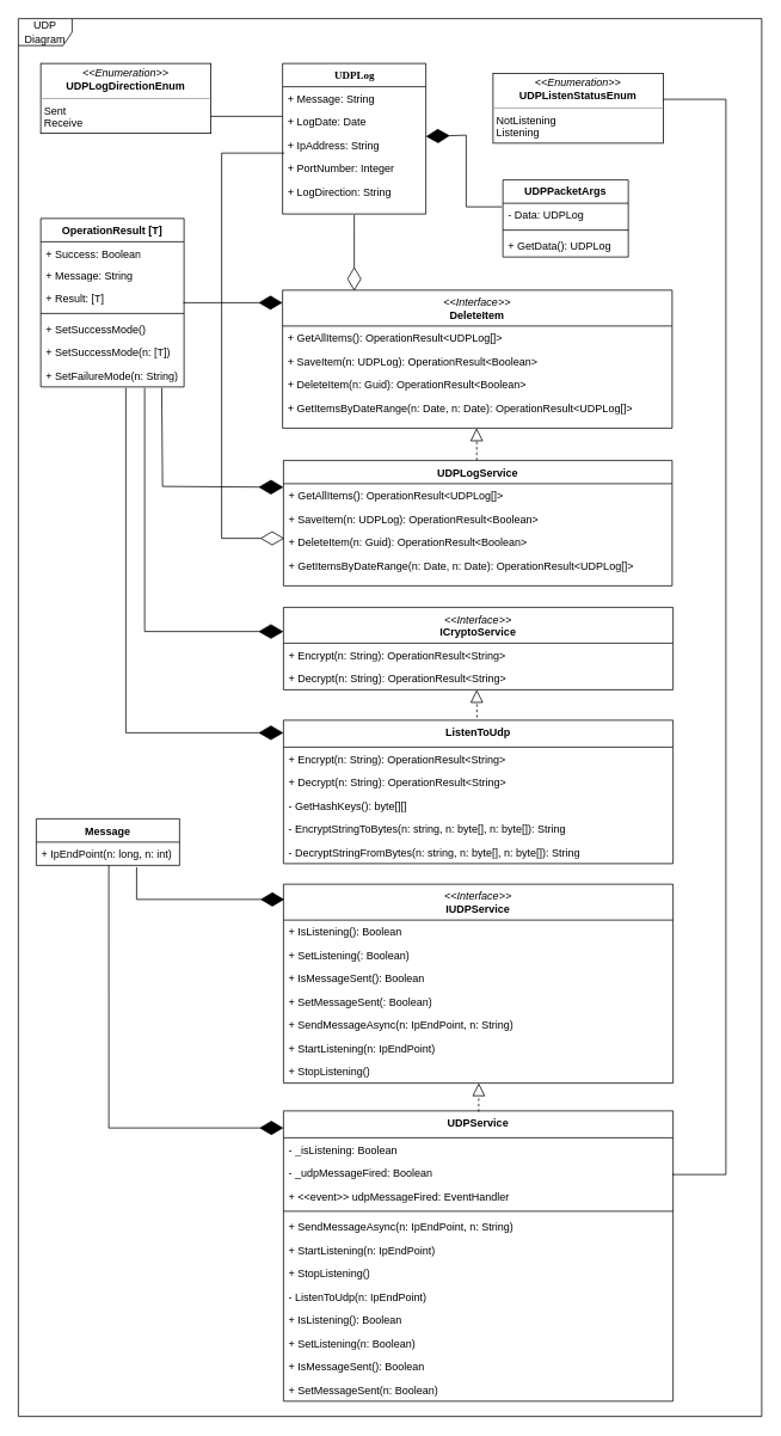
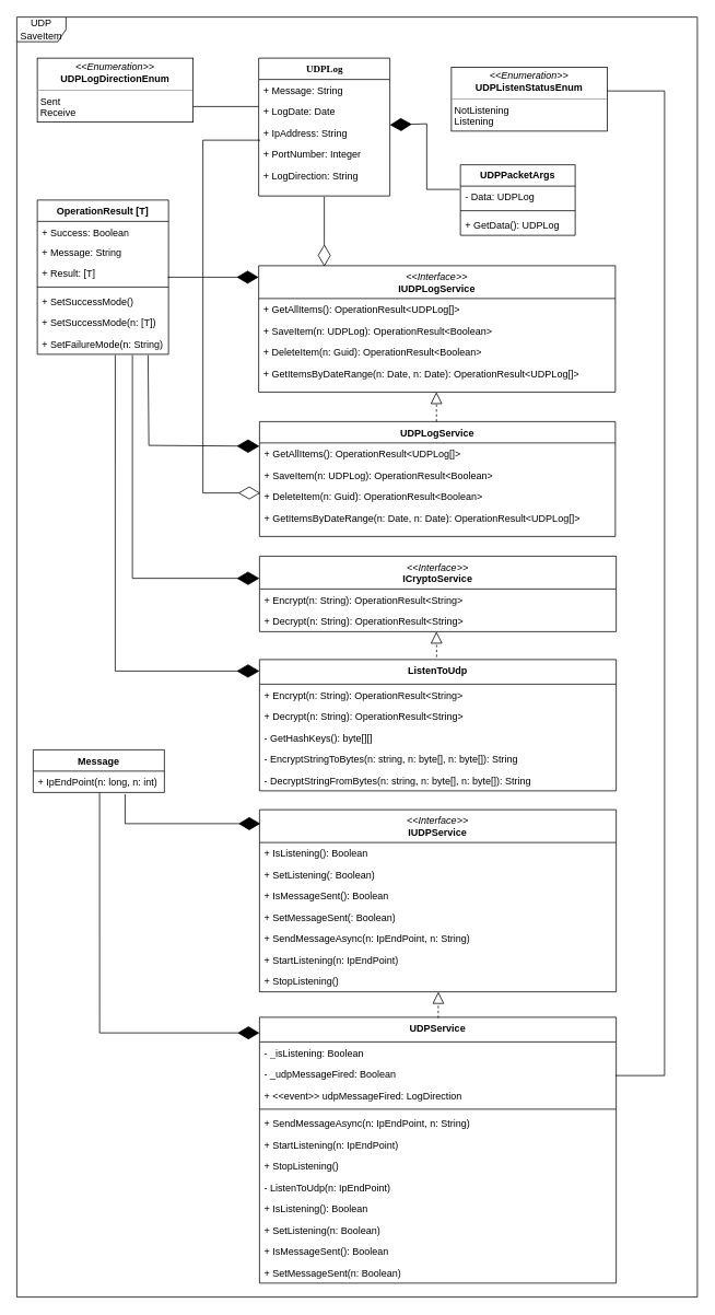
- <mxCell id="12" value="UDP Diagram" style="shape=umlFrame;whiteSpace=wrap;html=1;pointerEvents=0;" parent="1" vertex="1"><mxGeometry x="20" y="20" width="830" height="1560" as="geometry" /></mxCell>
+ <mxCell id="12" value="UDP SaveItem" style="shape=umlFrame;whiteSpace=wrap;html=1;pointerEvents=0;" parent="1" vertex="1"><mxGeometry x="20" y="20" width="830" height="1560" as="geometry" /></mxCell>
- <mxCell id="13" value="&lt;span style=&quot;font-weight: normal;&quot;&gt;&lt;i&gt;&amp;lt;&amp;lt;Interface&amp;gt;&amp;gt;&lt;/i&gt;&lt;/span&gt;&lt;br&gt;DeleteItem" style="swimlane;fontStyle=1;align=center;verticalAlign=top;childLayout=stackLayout;horizontal=1;startSize=40;horizontalStack=0;resizeParent=1;resizeParentMax=0;resizeLast=0;collapsible=1;marginBottom=0;whiteSpace=wrap;html=1;" parent="1" vertex="1"><mxGeometry x="315" y="323" width="435" height="154" as="geometry" /></mxCell>
+ <mxCell id="13" value="&lt;span style=&quot;font-weight: normal;&quot;&gt;&lt;i&gt;&amp;lt;&amp;lt;Interface&amp;gt;&amp;gt;&lt;/i&gt;&lt;/span&gt;&lt;br&gt;IUDPLogService" style="swimlane;fontStyle=1;align=center;verticalAlign=top;childLayout=stackLayout;horizontal=1;startSize=40;horizontalStack=0;resizeParent=1;resizeParentMax=0;resizeLast=0;collapsible=1;marginBottom=0;whiteSpace=wrap;html=1;" parent="1" vertex="1"><mxGeometry x="315" y="323" width="435" height="154" as="geometry" /></mxCell>
- <mxCell id="57" value="+ &amp;lt;&amp;lt;event&amp;gt;&amp;gt;&amp;nbsp;udpMessageFired:&amp;nbsp;EventHandler" style="text;strokeColor=none;fillColor=none;align=left;verticalAlign=top;spacingLeft=4;spacingRight=4;overflow=hidden;rotatable=0;points=[[0,0.5],[1,0.5]];portConstraint=eastwest;whiteSpace=wrap;html=1;" parent="53" vertex="1"><mxGeometry y="82" width="435" height="26" as="geometry" /></mxCell>
+ <mxCell id="57" value="+ &amp;lt;&amp;lt;event&amp;gt;&amp;gt;&amp;nbsp;udpMessageFired:&amp;nbsp;LogDirection" style="text;strokeColor=none;fillColor=none;align=left;verticalAlign=top;spacingLeft=4;spacingRight=4;overflow=hidden;rotatable=0;points=[[0,0.5],[1,0.5]];portConstraint=eastwest;whiteSpace=wrap;html=1;" parent="53" vertex="1"><mxGeometry y="82" width="435" height="26" as="geometry" /></mxCell>
